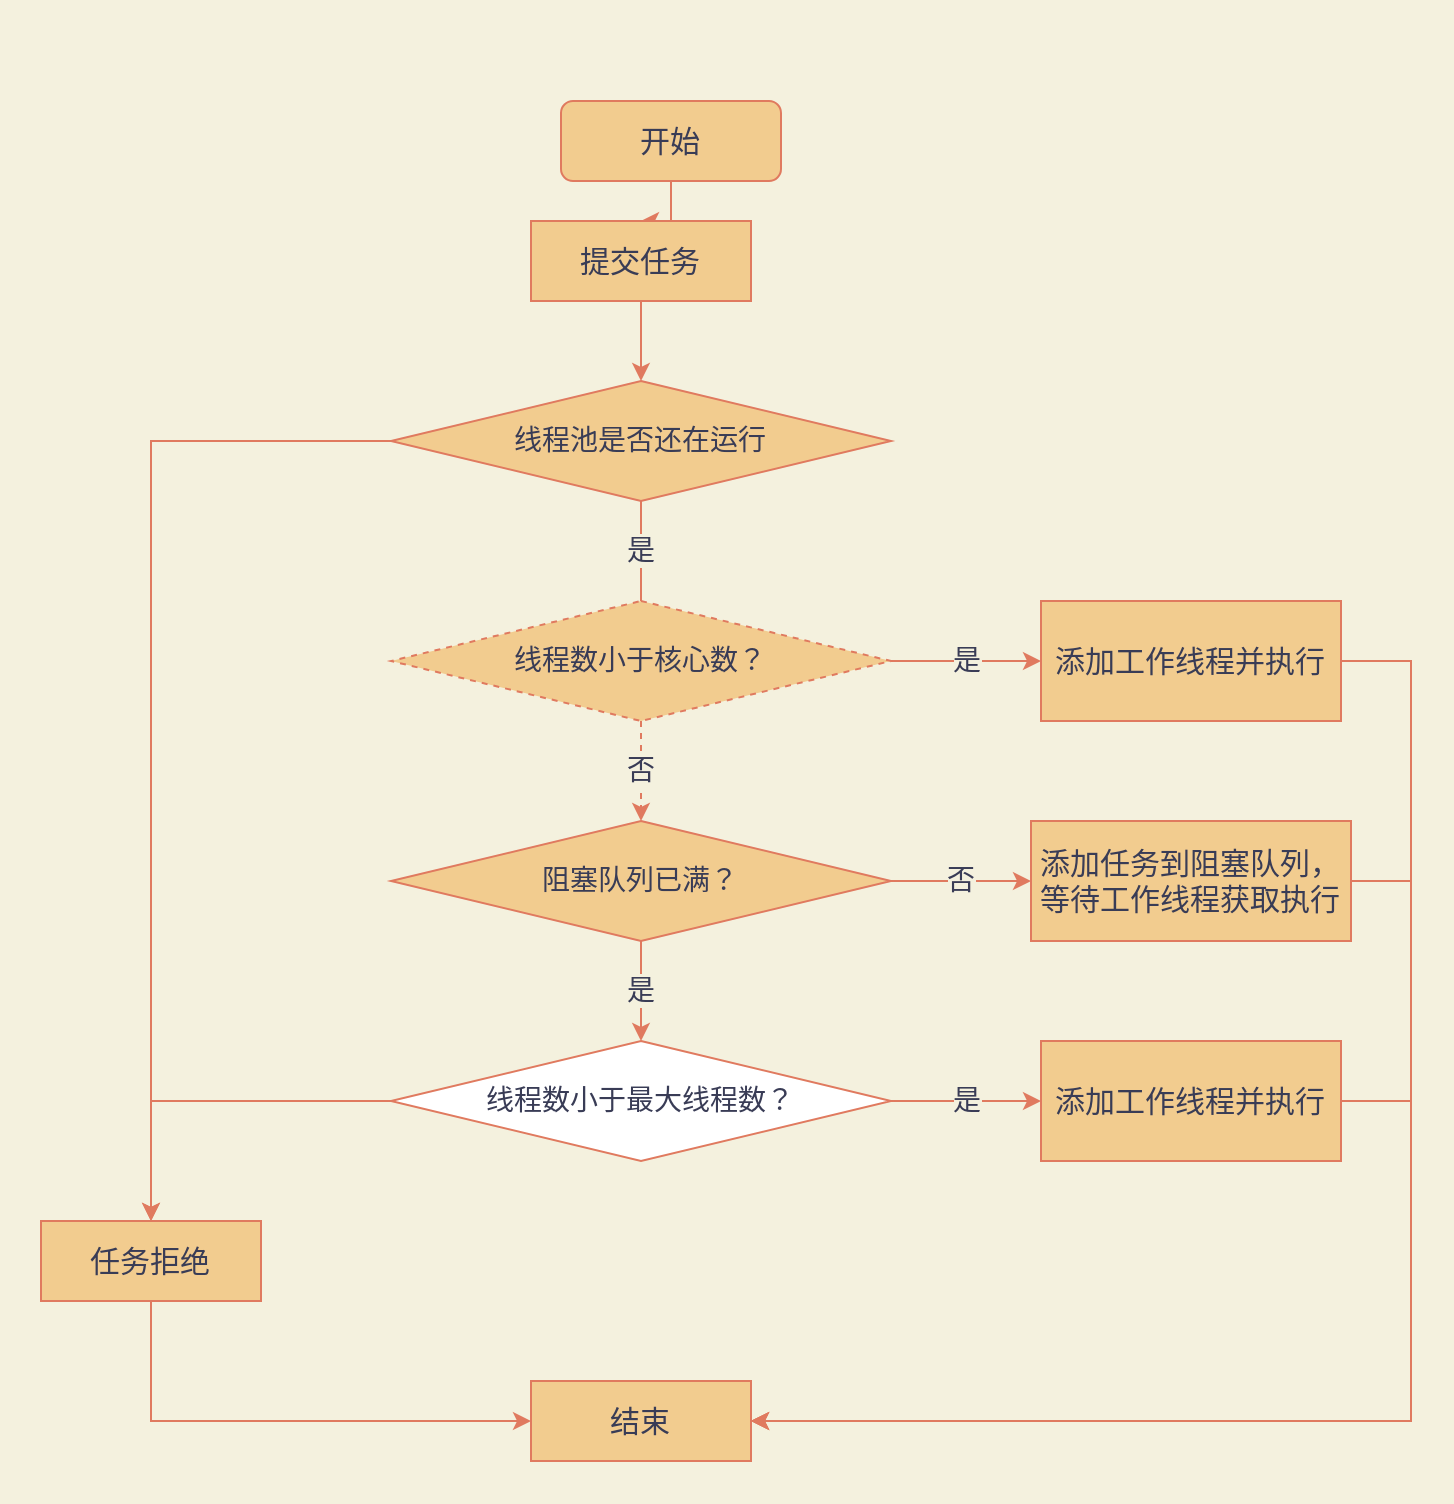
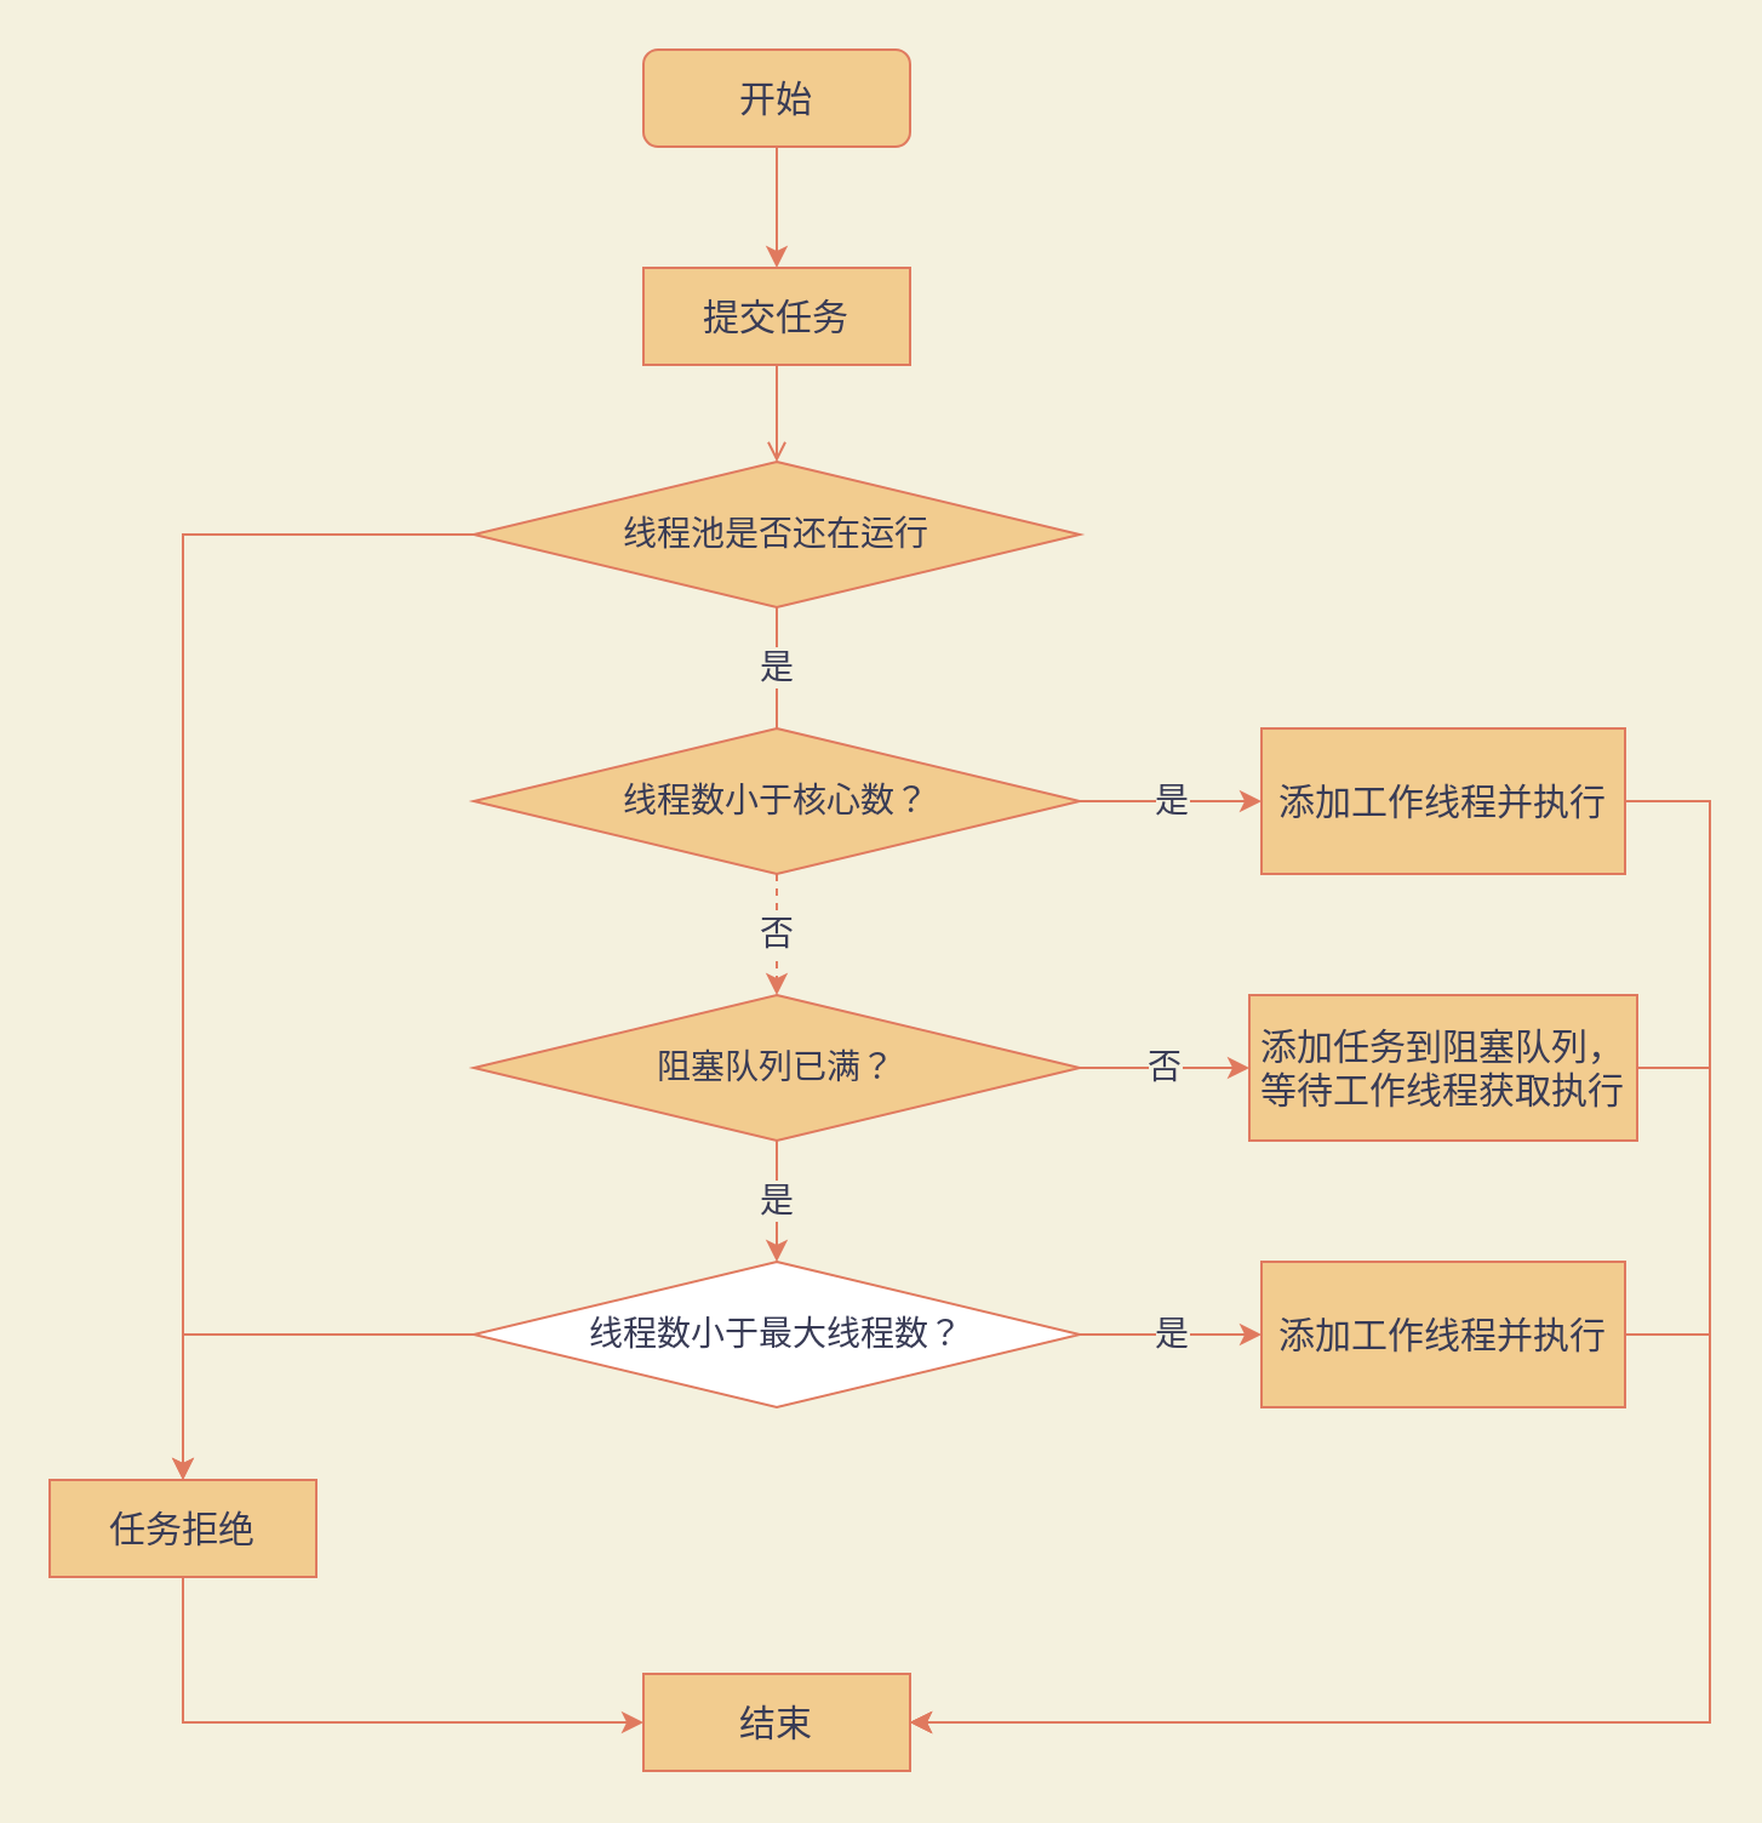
- <mxCell id="3" value="开始" style="rounded=1;whiteSpace=wrap;html=1;fontSize=15;fillColor=#F2CC8F;strokeColor=#E07A5F;fontColor=#393C56;" parent="1" vertex="1"><mxGeometry x="280" y="50" width="110" height="40" as="geometry" /></mxCell>
+ <mxCell id="3" value="开始" style="rounded=1;whiteSpace=wrap;html=1;fontSize=15;fillColor=#F2CC8F;strokeColor=#E07A5F;fontColor=#393C56;" parent="1" vertex="1"><mxGeometry x="265" y="20" width="110" height="40" as="geometry" /></mxCell>
- <mxCell id="11" style="edgeStyle=orthogonalEdgeStyle;rounded=0;orthogonalLoop=1;jettySize=auto;html=1;exitX=0.5;exitY=1;exitDx=0;exitDy=0;fontSize=14;strokeColor=#E07A5F;fontColor=#393C56;labelBackgroundColor=#F4F1DE;" parent="1" source="12" target="15" edge="1"><mxGeometry relative="1" as="geometry" /></mxCell>
+ <mxCell id="11" style="edgeStyle=orthogonalEdgeStyle;rounded=0;orthogonalLoop=1;jettySize=auto;html=1;exitX=0.5;exitY=1;exitDx=0;exitDy=0;fontSize=14;strokeColor=#E07A5F;fontColor=#393C56;labelBackgroundColor=#F4F1DE;endArrow=open;" parent="1" source="12" target="15" edge="1"><mxGeometry relative="1" as="geometry" /></mxCell>
- <mxCell id="18" value="线程数小于核心数？" style="rhombus;whiteSpace=wrap;html=1;rounded=0;fontSize=14;fillColor=#F2CC8F;strokeColor=#E07A5F;fontColor=#393C56;dashed=1;" parent="1" vertex="1"><mxGeometry x="195" y="300" width="250" height="60" as="geometry" /></mxCell>
+ <mxCell id="18" value="线程数小于核心数？" style="rhombus;whiteSpace=wrap;html=1;rounded=0;fontSize=14;fillColor=#F2CC8F;strokeColor=#E07A5F;fontColor=#393C56;" parent="1" vertex="1"><mxGeometry x="195" y="300" width="250" height="60" as="geometry" /></mxCell>
